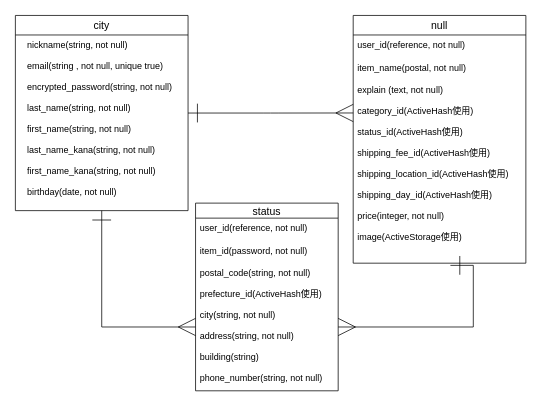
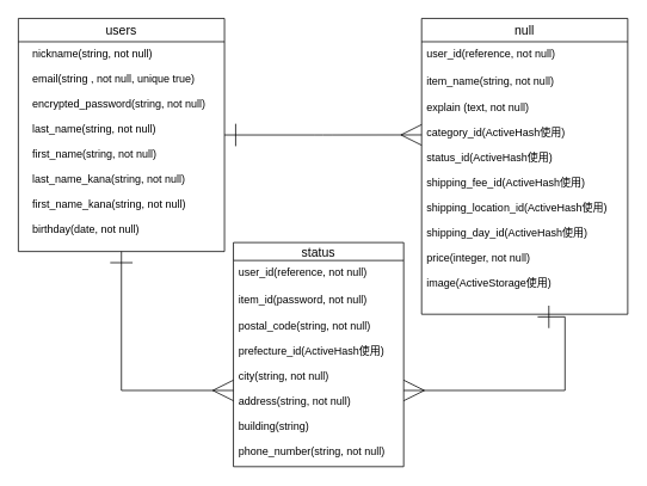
- <mxCell id="3" value="city" style="swimlane;fontStyle=0;childLayout=stackLayout;horizontal=1;startSize=26;horizontalStack=0;resizeParent=1;resizeParentMax=0;resizeLast=0;collapsible=1;marginBottom=0;align=center;fontSize=14;" vertex="1" parent="1"><mxGeometry x="20" y="20" width="230" height="260" as="geometry" /></mxCell>
+ <mxCell id="3" value="users" style="swimlane;fontStyle=0;childLayout=stackLayout;horizontal=1;startSize=26;horizontalStack=0;resizeParent=1;resizeParentMax=0;resizeLast=0;collapsible=1;marginBottom=0;align=center;fontSize=14;" vertex="1" parent="1"><mxGeometry x="20" y="20" width="230" height="260" as="geometry" /></mxCell>
- <mxCell id="7" value="item_name(postal, not null)&#10;" style="text;strokeColor=none;fillColor=none;spacingLeft=4;spacingRight=4;overflow=hidden;rotatable=0;points=[[0,0.5],[1,0.5]];portConstraint=eastwest;fontSize=12;" vertex="1" parent="5"><mxGeometry y="56" width="230" height="30" as="geometry" /></mxCell>
+ <mxCell id="7" value="item_name(string, not null)&#10;" style="text;strokeColor=none;fillColor=none;spacingLeft=4;spacingRight=4;overflow=hidden;rotatable=0;points=[[0,0.5],[1,0.5]];portConstraint=eastwest;fontSize=12;" vertex="1" parent="5"><mxGeometry y="56" width="230" height="30" as="geometry" /></mxCell>
